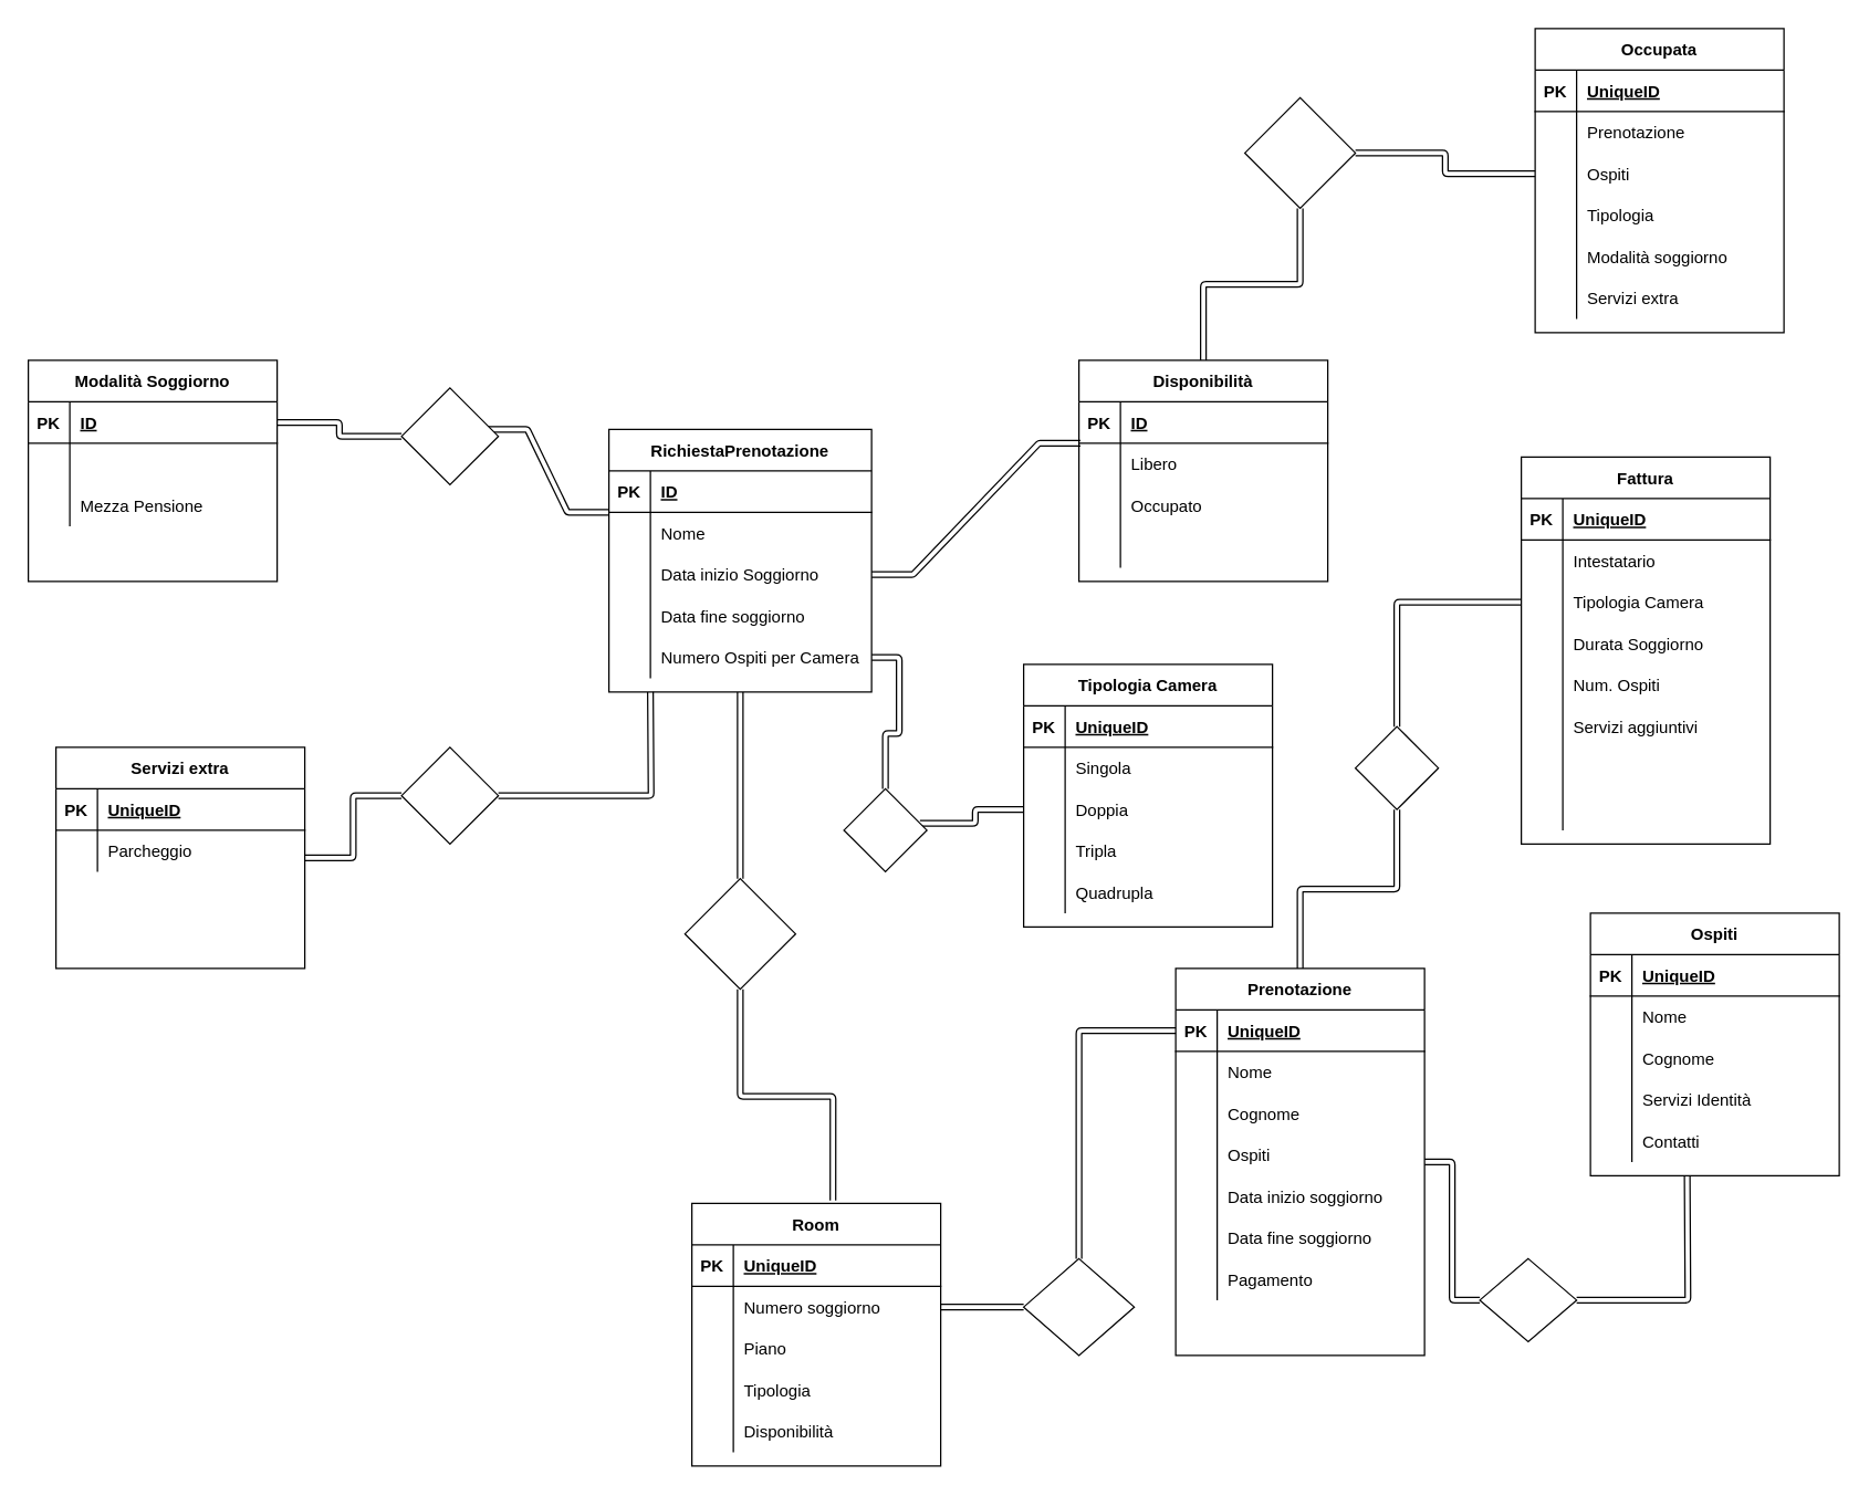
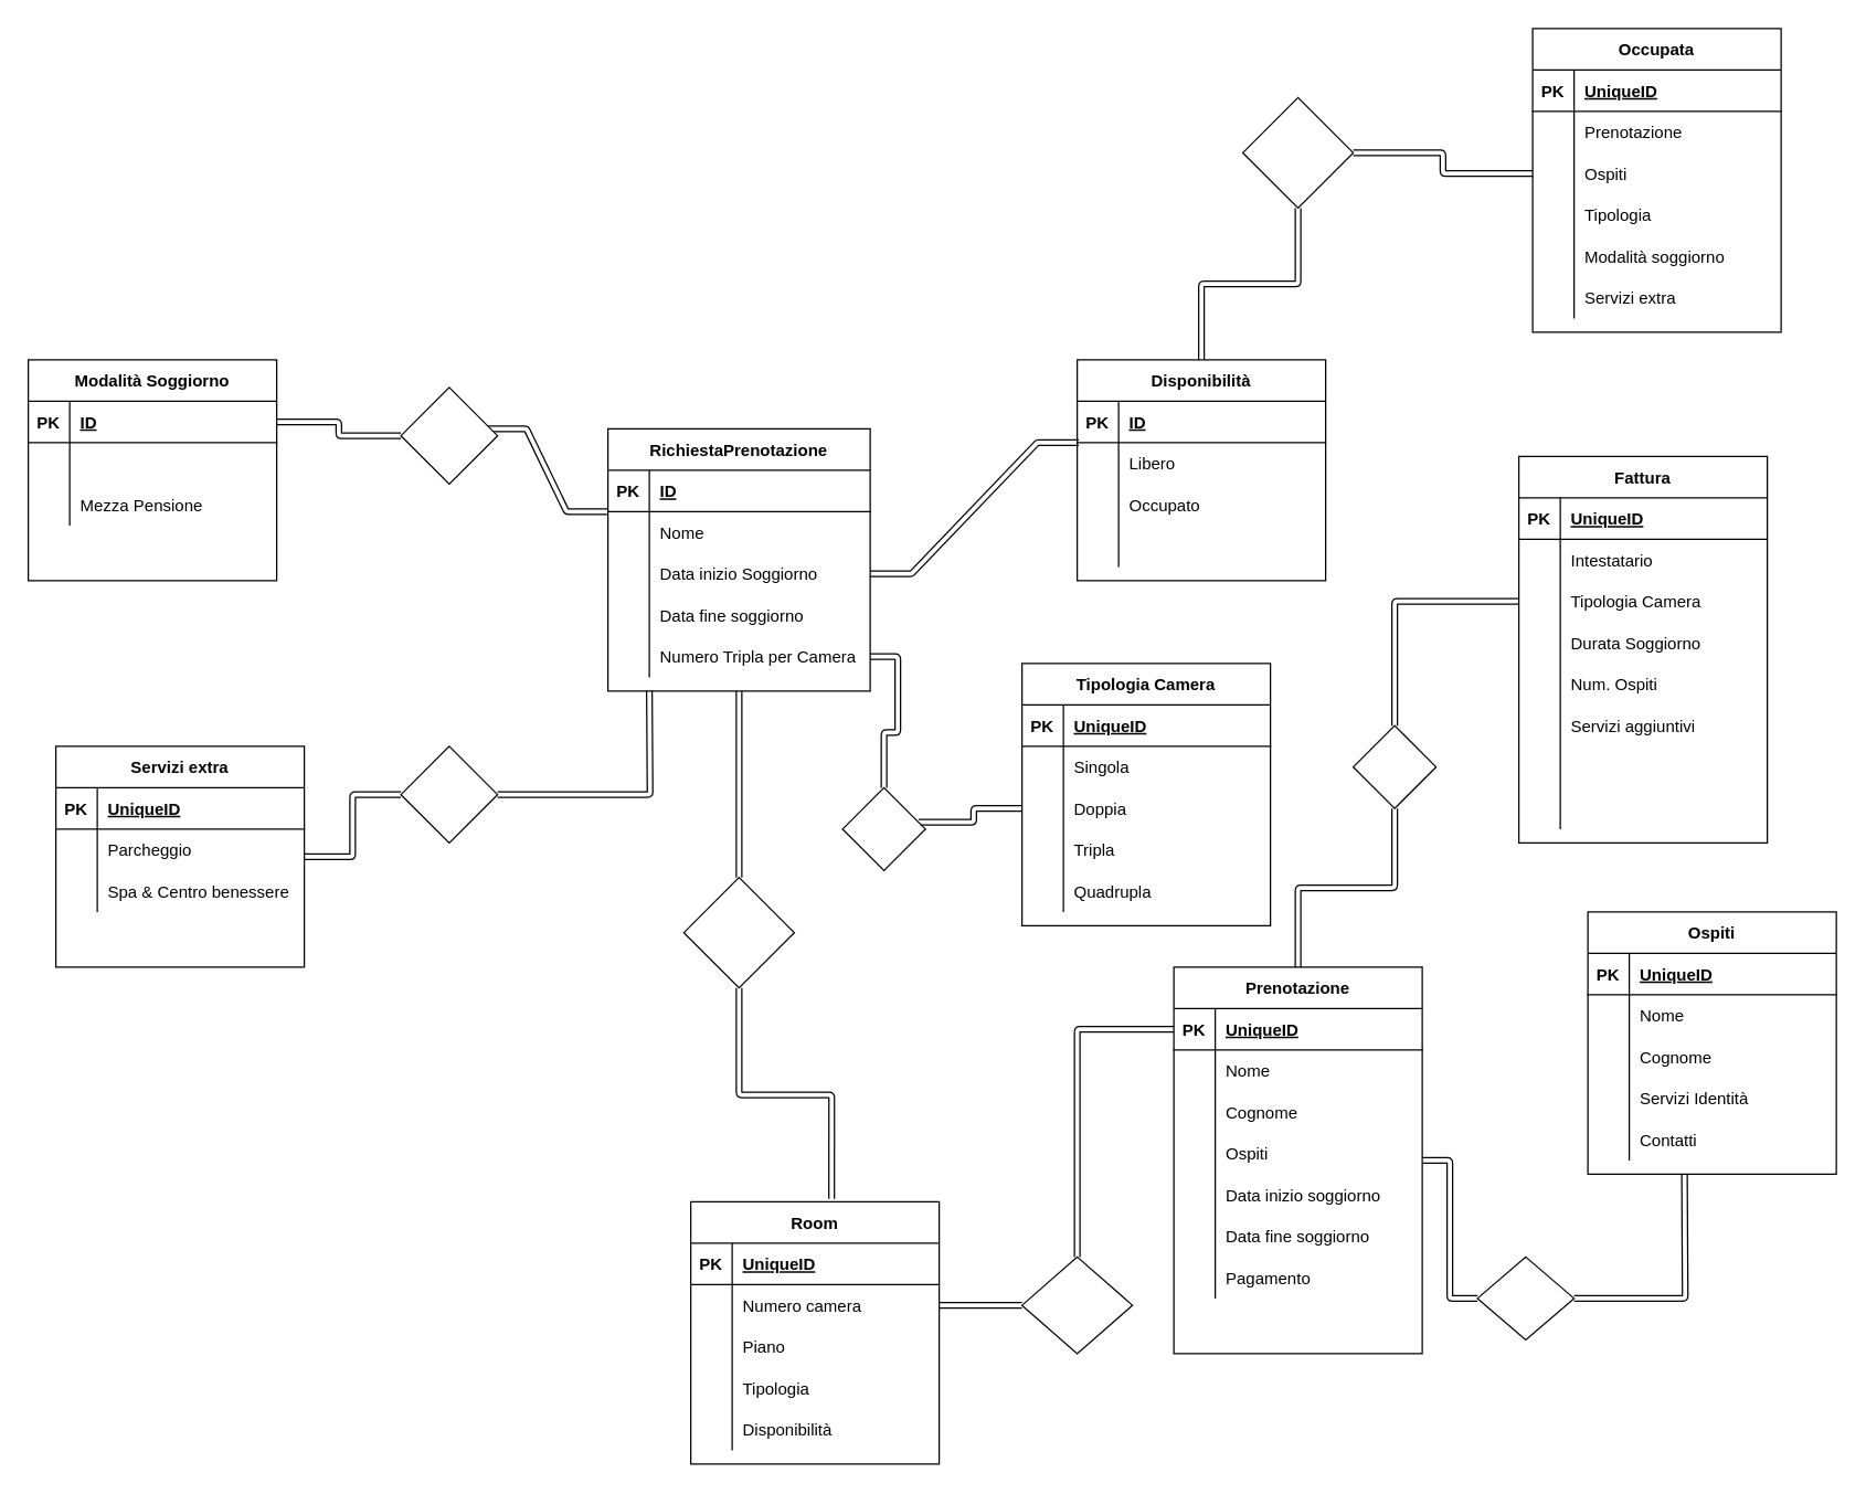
- <mxCell id="19" value="Numero Ospiti per Camera" style="shape=partialRectangle;connectable=0;fillColor=none;top=0;left=0;bottom=0;right=0;align=left;spacingLeft=6;overflow=hidden;" vertex="1" parent="17"><mxGeometry x="30" width="160" height="30" as="geometry" /></mxCell>
+ <mxCell id="19" value="Numero Tripla per Camera" style="shape=partialRectangle;connectable=0;fillColor=none;top=0;left=0;bottom=0;right=0;align=left;spacingLeft=6;overflow=hidden;" vertex="1" parent="17"><mxGeometry x="30" width="160" height="30" as="geometry" /></mxCell>
+ <mxCell id="166" value="Spa &amp; Centro benessere" style="shape=partialRectangle;connectable=0;fillColor=none;top=0;left=0;bottom=0;right=0;align=left;spacingLeft=6;overflow=hidden;" vertex="1" parent="164"><mxGeometry x="30" width="150" height="30" as="geometry" /></mxCell>
- <mxCell id="73" value="Numero soggiorno" style="shape=partialRectangle;connectable=0;fillColor=none;top=0;left=0;bottom=0;right=0;align=left;spacingLeft=6;overflow=hidden;" vertex="1" parent="71"><mxGeometry x="30" width="150" height="30" as="geometry" /></mxCell>
+ <mxCell id="73" value="Numero camera" style="shape=partialRectangle;connectable=0;fillColor=none;top=0;left=0;bottom=0;right=0;align=left;spacingLeft=6;overflow=hidden;" vertex="1" parent="71"><mxGeometry x="30" width="150" height="30" as="geometry" /></mxCell>
